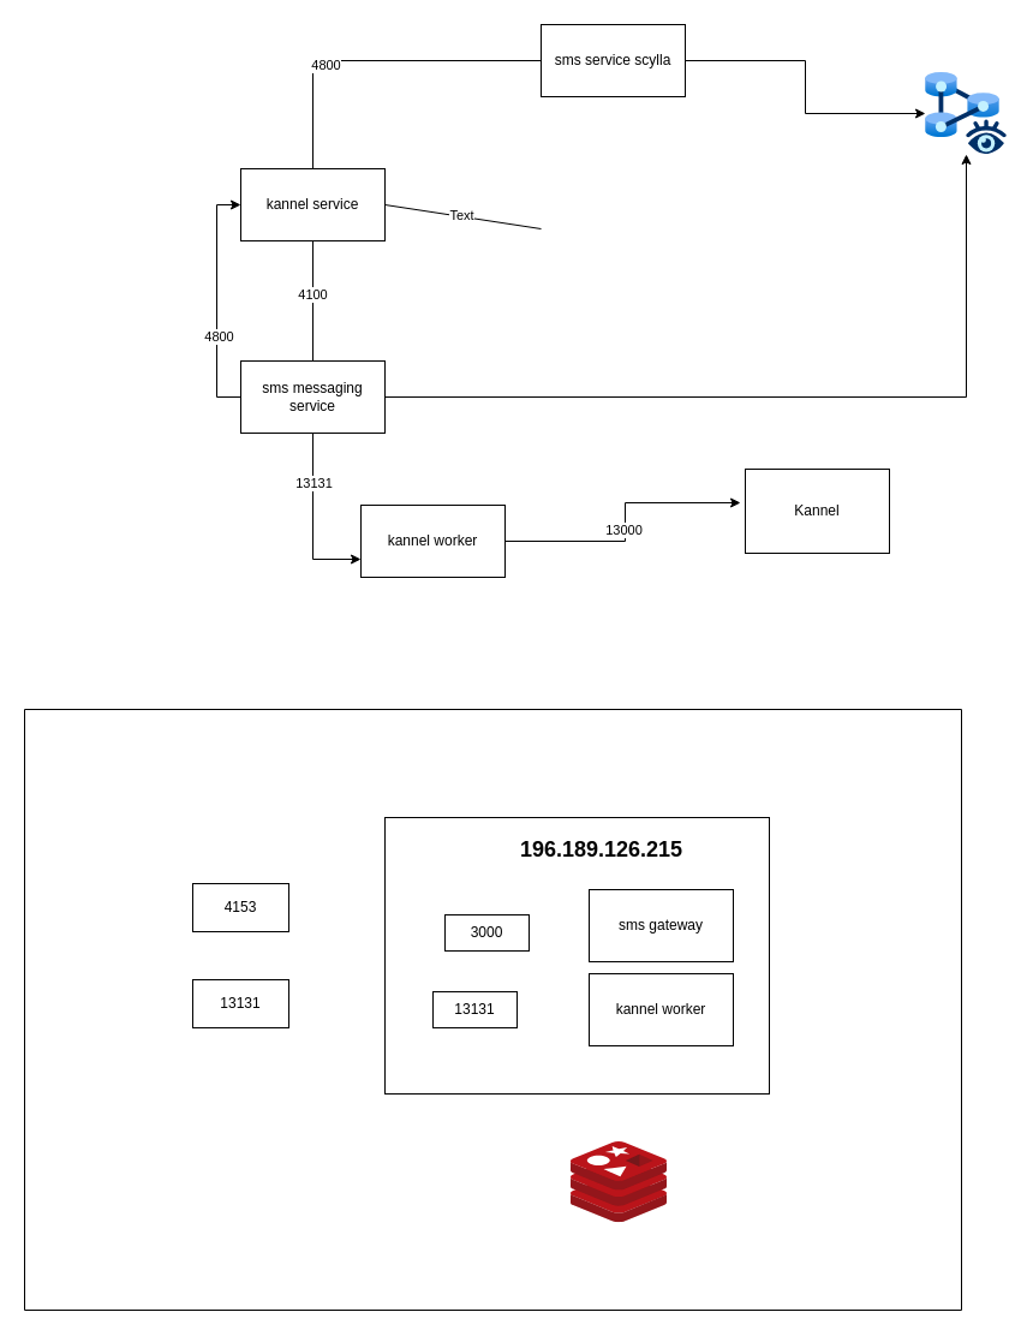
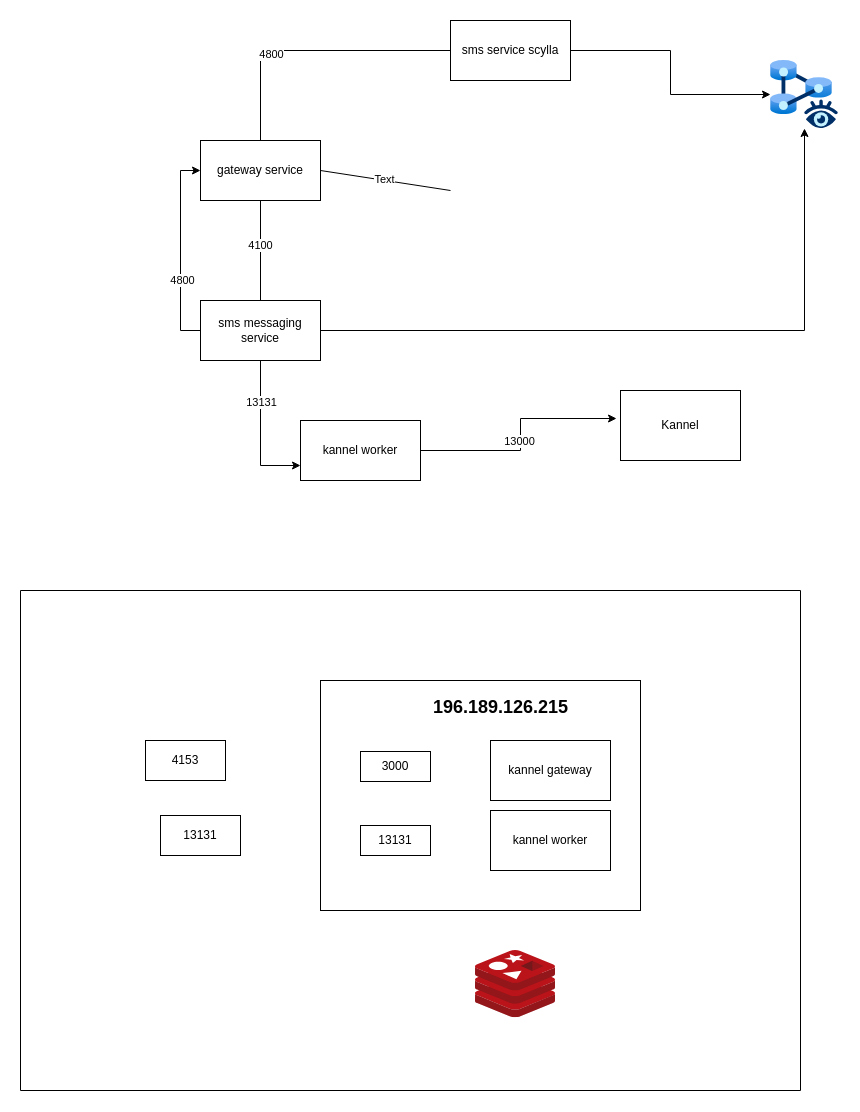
- <mxCell id="4" value="kannel service" style="rounded=0;whiteSpace=wrap;html=1;" vertex="1" parent="1"><mxGeometry x="200" y="140" width="120" height="60" as="geometry" /></mxCell>
+ <mxCell id="4" value="gateway service" style="rounded=0;whiteSpace=wrap;html=1;" vertex="1" parent="1"><mxGeometry x="200" y="140" width="120" height="60" as="geometry" /></mxCell>
- <mxCell id="28" value="4153" style="rounded=0;whiteSpace=wrap;html=1;" vertex="1" parent="22"><mxGeometry x="140" y="145" width="80" height="40" as="geometry" /></mxCell>
+ <mxCell id="28" value="4153" style="rounded=0;whiteSpace=wrap;html=1;" vertex="1" parent="22"><mxGeometry x="125" y="150" width="80" height="40" as="geometry" /></mxCell>
- <mxCell id="25" value="sms gateway" style="rounded=0;whiteSpace=wrap;html=1;" vertex="1" parent="22"><mxGeometry x="470" y="150" width="120" height="60" as="geometry" /></mxCell>
+ <mxCell id="25" value="kannel gateway" style="rounded=0;whiteSpace=wrap;html=1;" vertex="1" parent="22"><mxGeometry x="470" y="150" width="120" height="60" as="geometry" /></mxCell>
- <mxCell id="30" value="3000" style="rounded=0;whiteSpace=wrap;html=1;" vertex="1" parent="22"><mxGeometry x="350" y="171" width="70" height="30" as="geometry" /></mxCell>
+ <mxCell id="30" value="3000" style="rounded=0;whiteSpace=wrap;html=1;" vertex="1" parent="22"><mxGeometry x="340" y="161" width="70" height="30" as="geometry" /></mxCell>
